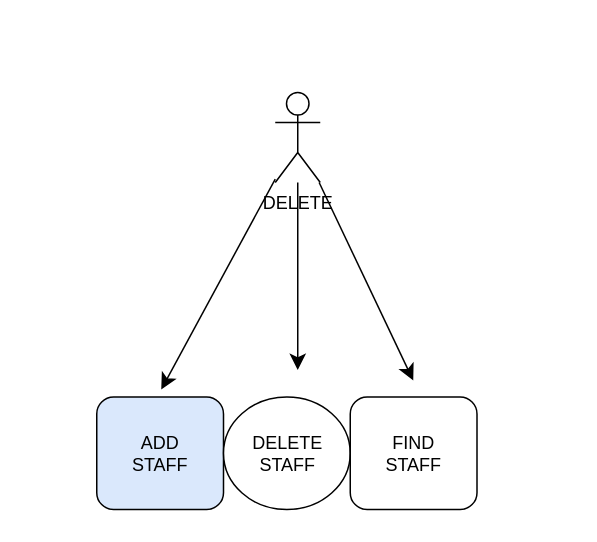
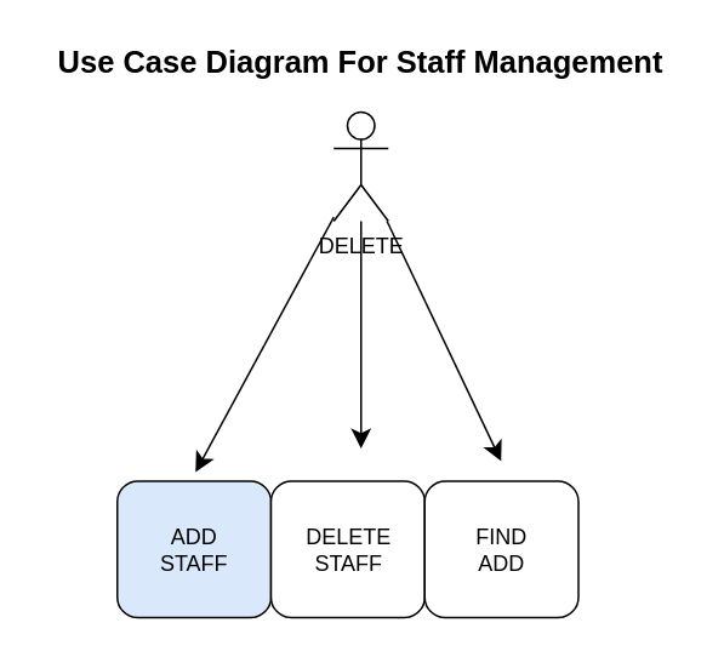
+ <mxCell id="7" value="&lt;b&gt;&lt;font style=&quot;font-size: 17px;&quot;&gt;Use Case Diagram For Staff Management&lt;/font&gt;&lt;/b&gt;" style="text;html=1;align=center;verticalAlign=middle;whiteSpace=wrap;rounded=0;fontSize=16;" vertex="1" parent="1"><mxGeometry x="20" y="20" width="356" height="30" as="geometry" /></mxCell>
- <mxCell id="8" value="DELETE&lt;div&gt;STAFF&lt;/div&gt;" style="ellipse;whiteSpace=wrap;html=1;" vertex="1" parent="1"><mxGeometry x="148.5" y="264" width="84.5" height="75" as="geometry" /></mxCell>
+ <mxCell id="8" value="DELETE&lt;div&gt;STAFF&lt;/div&gt;" style="rounded=1;whiteSpace=wrap;html=1;" vertex="1" parent="1"><mxGeometry x="148.5" y="264" width="84.5" height="75" as="geometry" /></mxCell>
- <mxCell id="9" value="&lt;div&gt;FIND&lt;/div&gt;&lt;div&gt;STAFF&lt;/div&gt;" style="rounded=1;whiteSpace=wrap;html=1;" vertex="1" parent="1"><mxGeometry x="233" y="264" width="84.5" height="75" as="geometry" /></mxCell>
+ <mxCell id="9" value="&lt;div&gt;FIND&lt;/div&gt;&lt;div&gt;ADD&lt;/div&gt;" style="rounded=1;whiteSpace=wrap;html=1;" vertex="1" parent="1"><mxGeometry x="233" y="264" width="84.5" height="75" as="geometry" /></mxCell>
